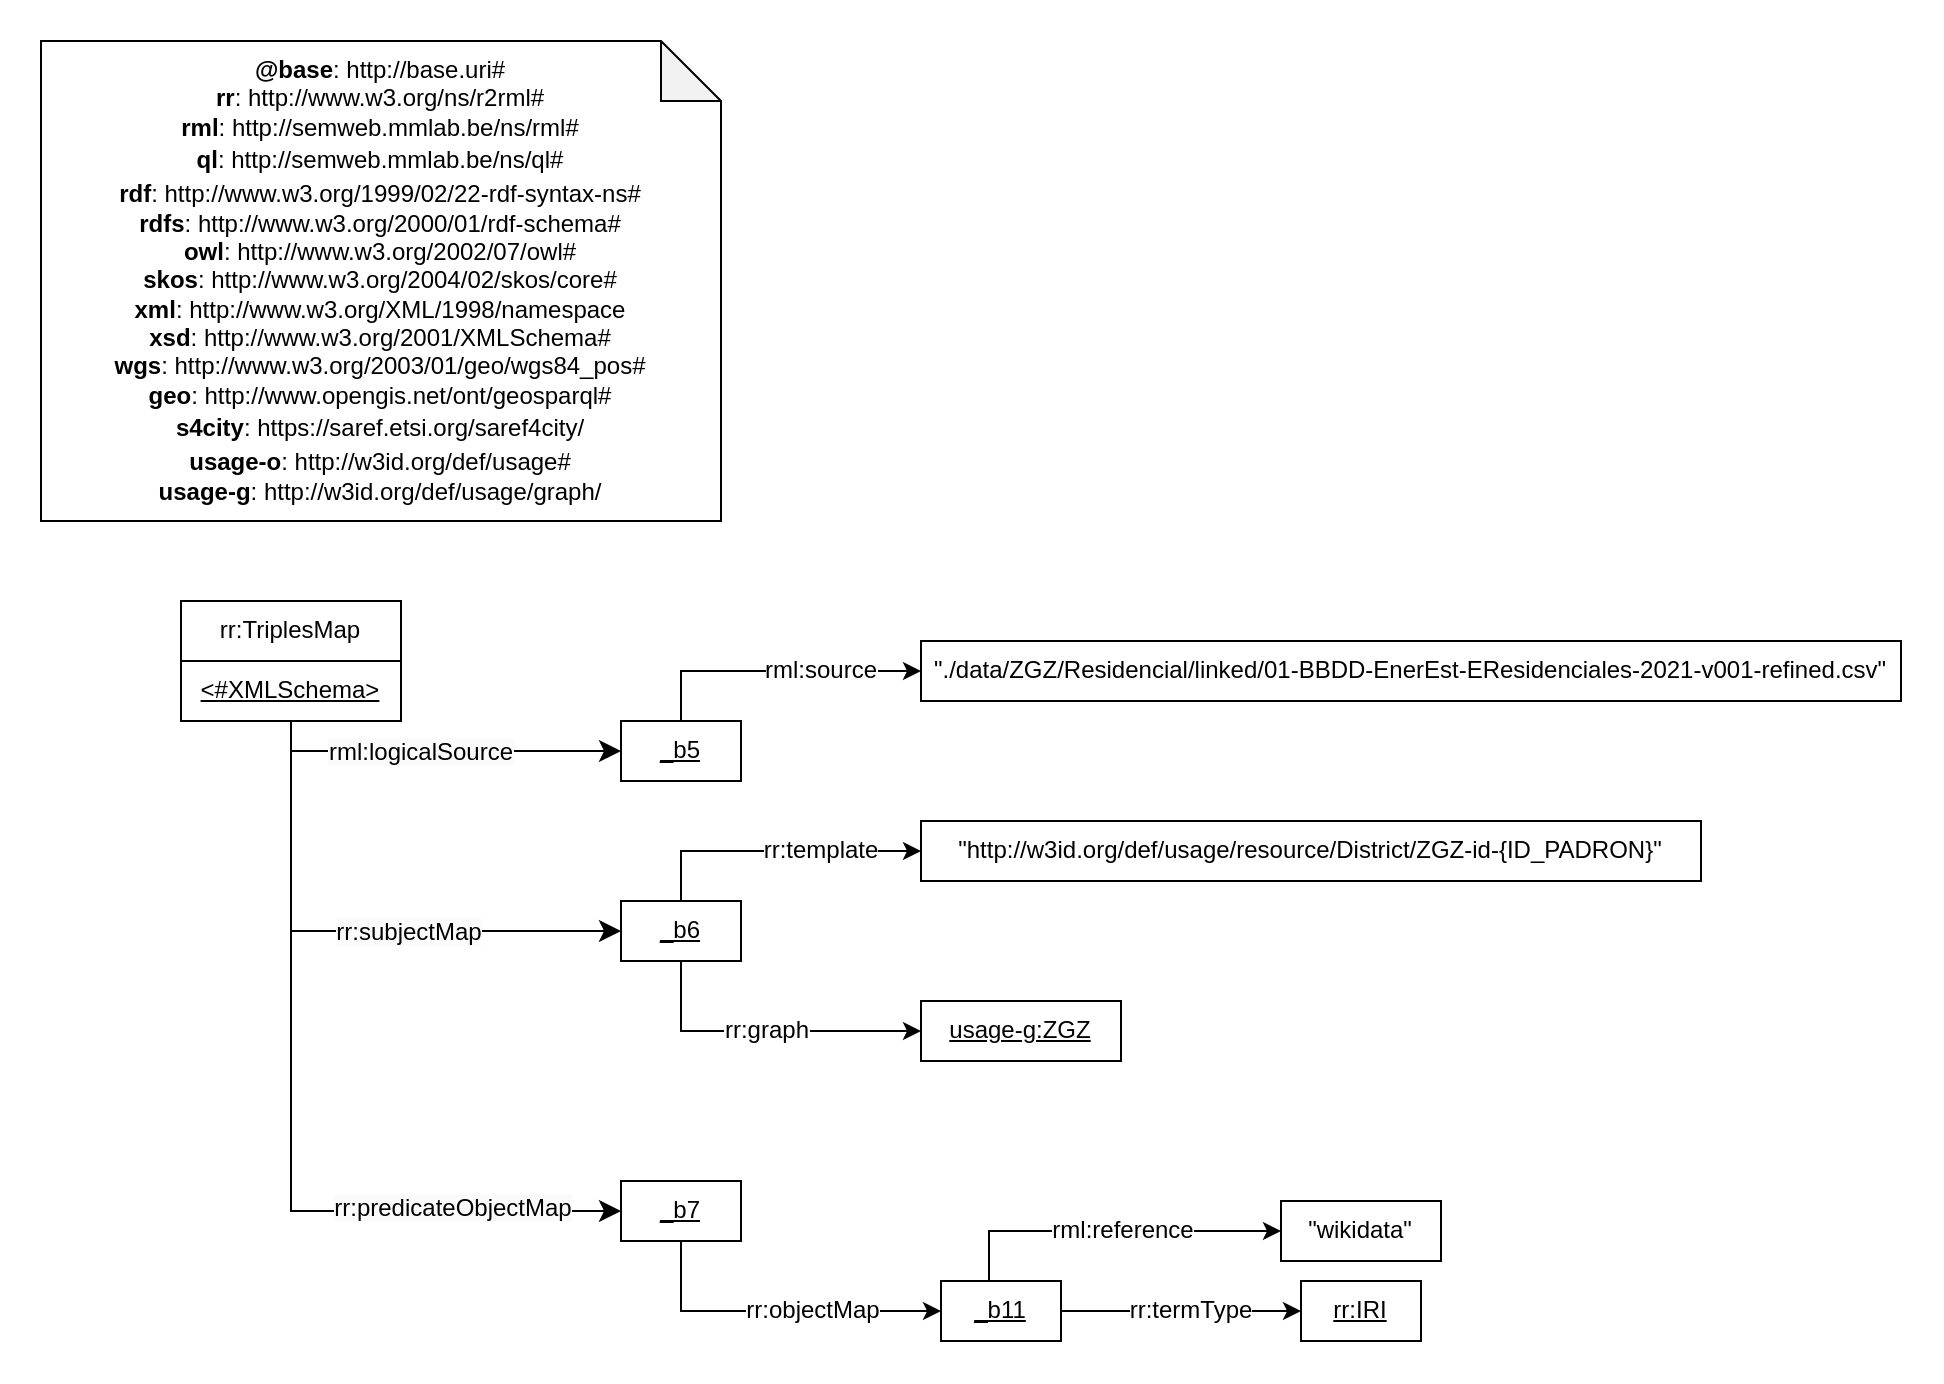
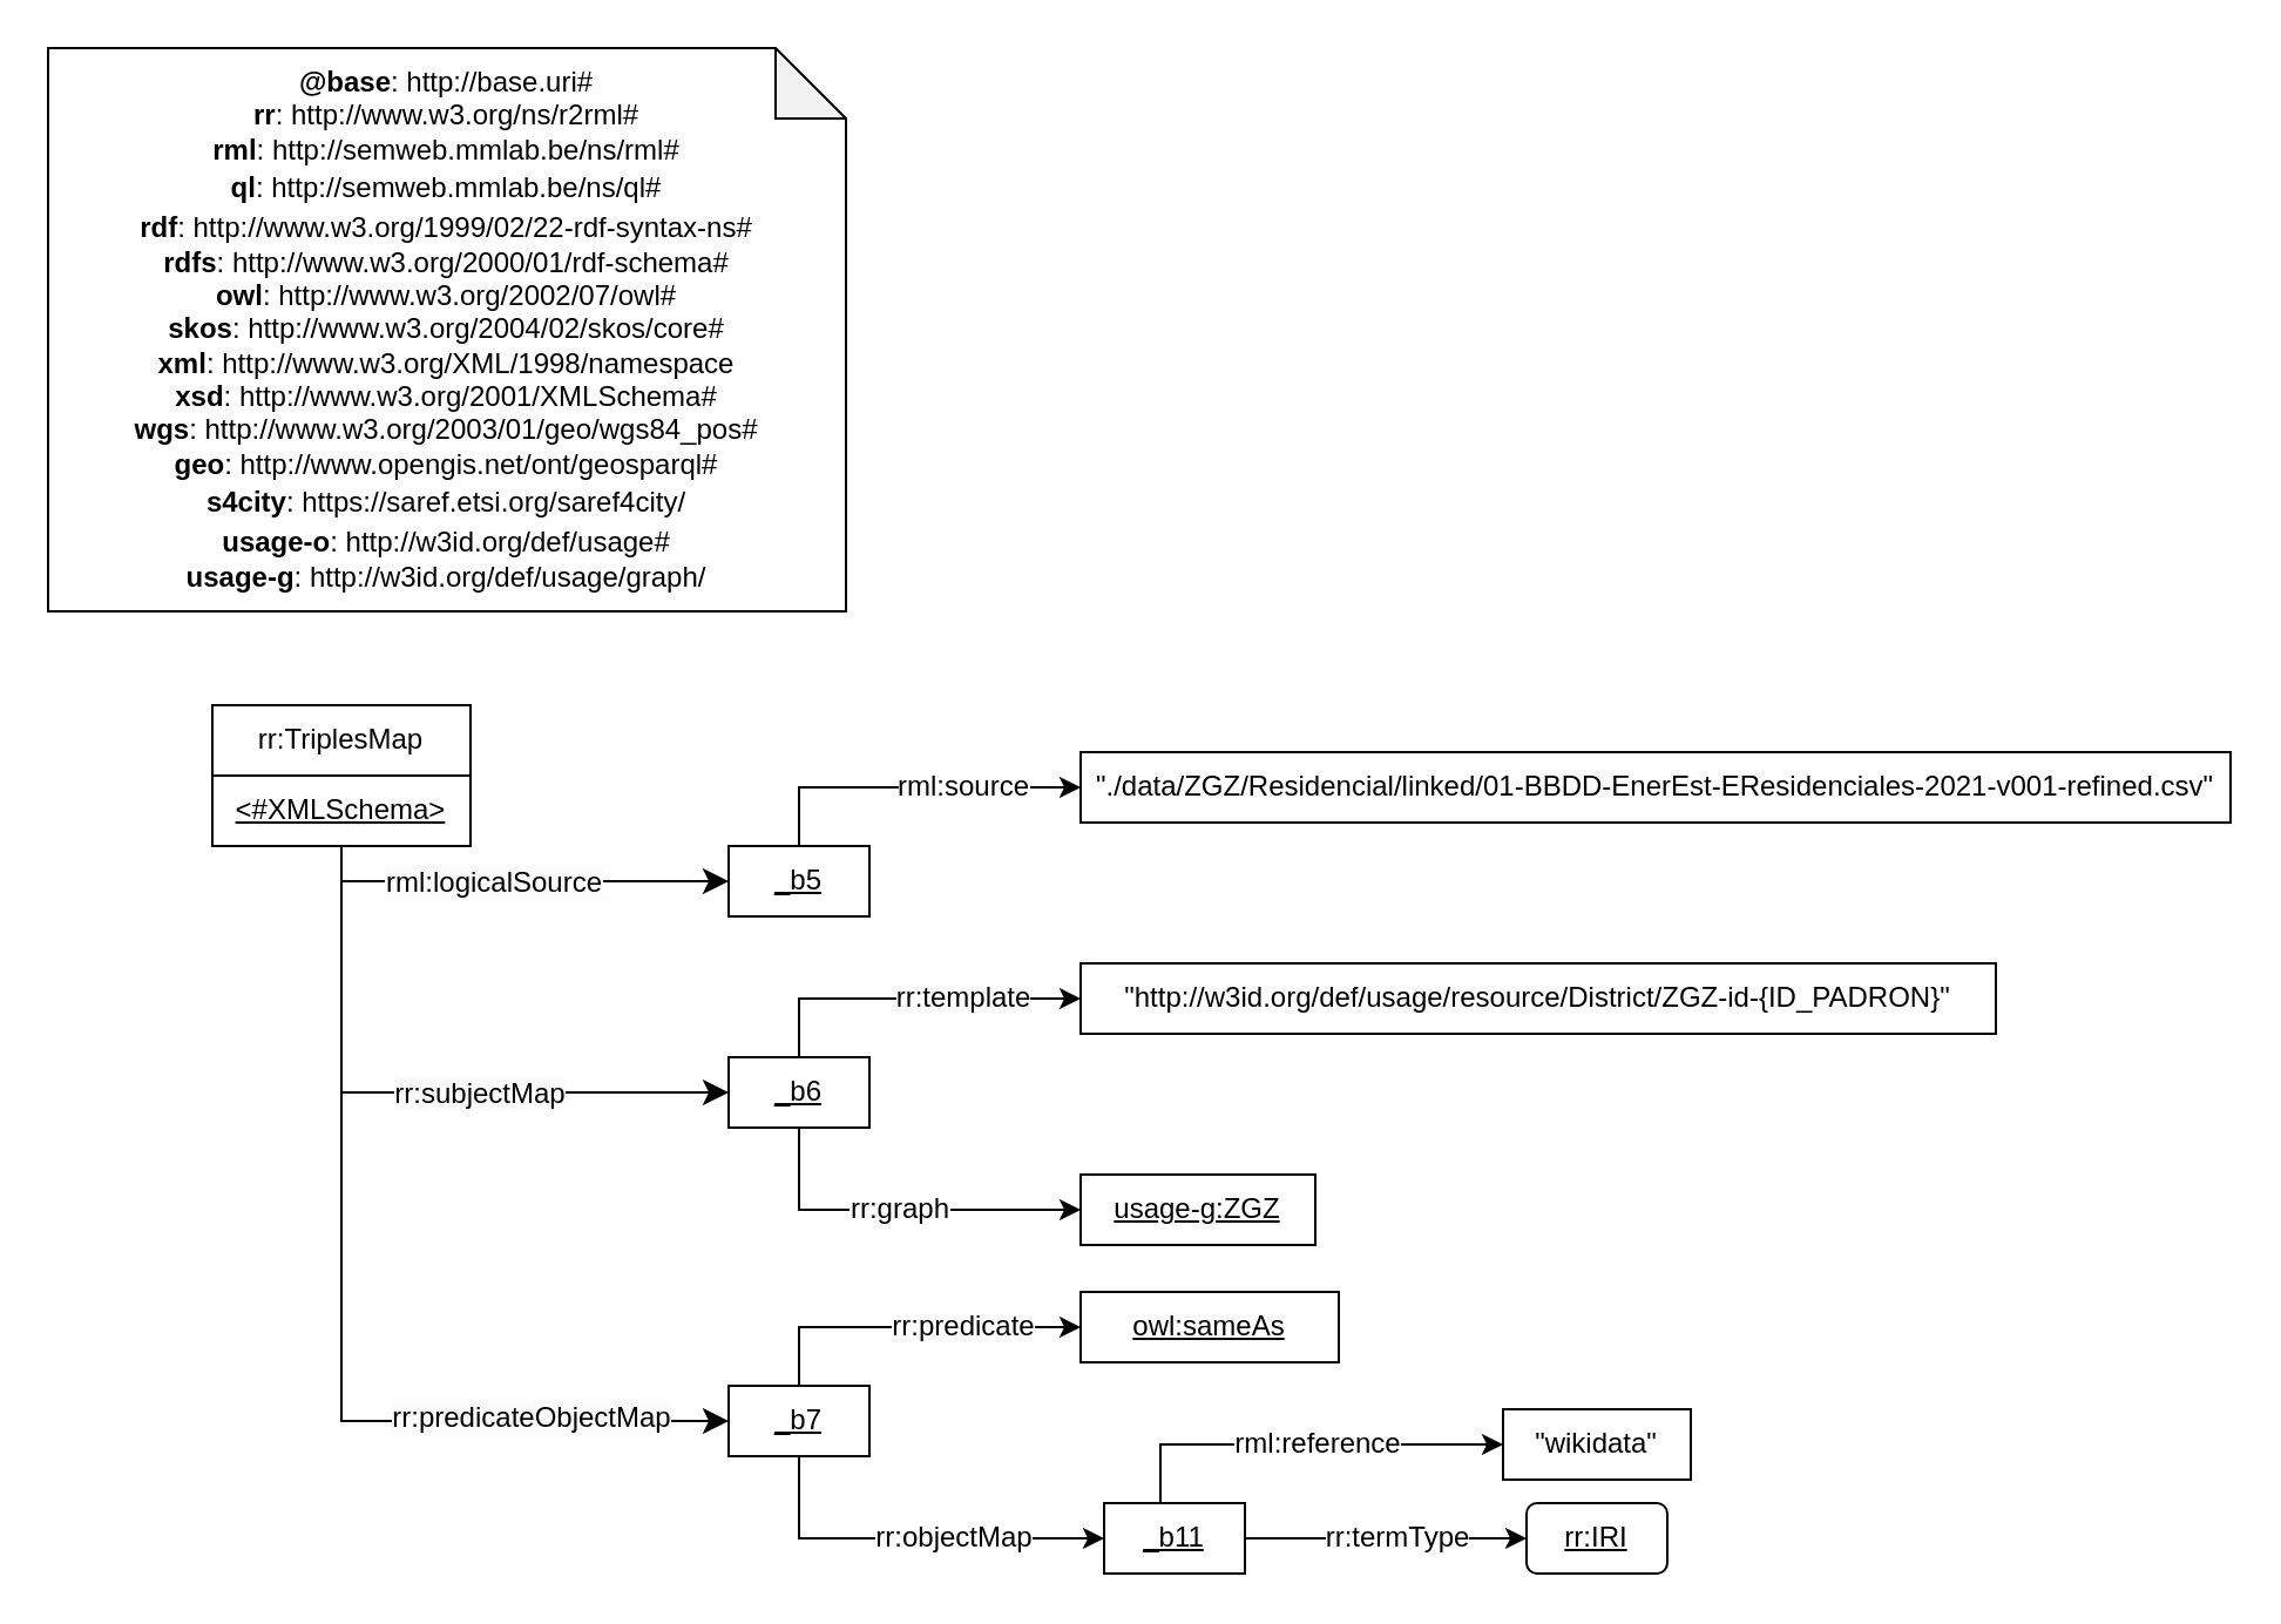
+ <mxCell id="18" value="rr:predicate" style="edgeStyle=orthogonalEdgeStyle;rounded=0;orthogonalLoop=1;jettySize=auto;html=1;fontSize=12;entryX=0;entryY=0.5;entryDx=0;entryDy=0;" parent="1" source="17" target="19" edge="1"><mxGeometry x="0.311" relative="1" as="geometry"><mxPoint x="410" y="604.5" as="sourcePoint" /><mxPoint x="550" y="604.5" as="targetPoint" /><Array as="points"><mxPoint x="340" y="565" /></Array><mxPoint as="offset" /></mxGeometry></mxCell>
+ <mxCell id="19" value="owl:sameAs" style="rounded=0;whiteSpace=wrap;html=1;snapToPoint=1;fontStyle=4" parent="1" vertex="1"><mxGeometry x="460" y="550" width="110" height="30" as="geometry" /></mxCell>
- <mxCell id="27" value="&lt;div style=&quot;line-height: 19px;&quot;&gt;&lt;div style=&quot;line-height: 19px;&quot;&gt;rr:IRI&lt;/div&gt;&lt;/div&gt;" style="rounded=0;whiteSpace=wrap;html=1;snapToPoint=1;points=[[0.1,0],[0.2,0],[0.3,0],[0.4,0],[0.5,0],[0.6,0],[0.7,0],[0.8,0],[0.9,0],[0,0.1],[0,0.3],[0,0.5],[0,0.7],[0,0.9],[0.1,1],[0.2,1],[0.3,1],[0.4,1],[0.5,1],[0.6,1],[0.7,1],[0.8,1],[0.9,1],[1,0.1],[1,0.3],[1,0.5],[1,0.7],[1,0.9]];fontStyle=4" parent="1" vertex="1"><mxGeometry x="650" y="640" width="60" height="30" as="geometry" /></mxCell>
+ <mxCell id="27" value="&lt;div style=&quot;line-height: 19px;&quot;&gt;&lt;div style=&quot;line-height: 19px;&quot;&gt;rr:IRI&lt;/div&gt;&lt;/div&gt;" style="whiteSpace=wrap;html=1;snapToPoint=1;points=[[0.1,0],[0.2,0],[0.3,0],[0.4,0],[0.5,0],[0.6,0],[0.7,0],[0.8,0],[0.9,0],[0,0.1],[0,0.3],[0,0.5],[0,0.7],[0,0.9],[0.1,1],[0.2,1],[0.3,1],[0.4,1],[0.5,1],[0.6,1],[0.7,1],[0.8,1],[0.9,1],[1,0.1],[1,0.3],[1,0.5],[1,0.7],[1,0.9]];fontStyle=4;rounded=1;" parent="1" vertex="1"><mxGeometry x="650" y="640" width="60" height="30" as="geometry" /></mxCell>
